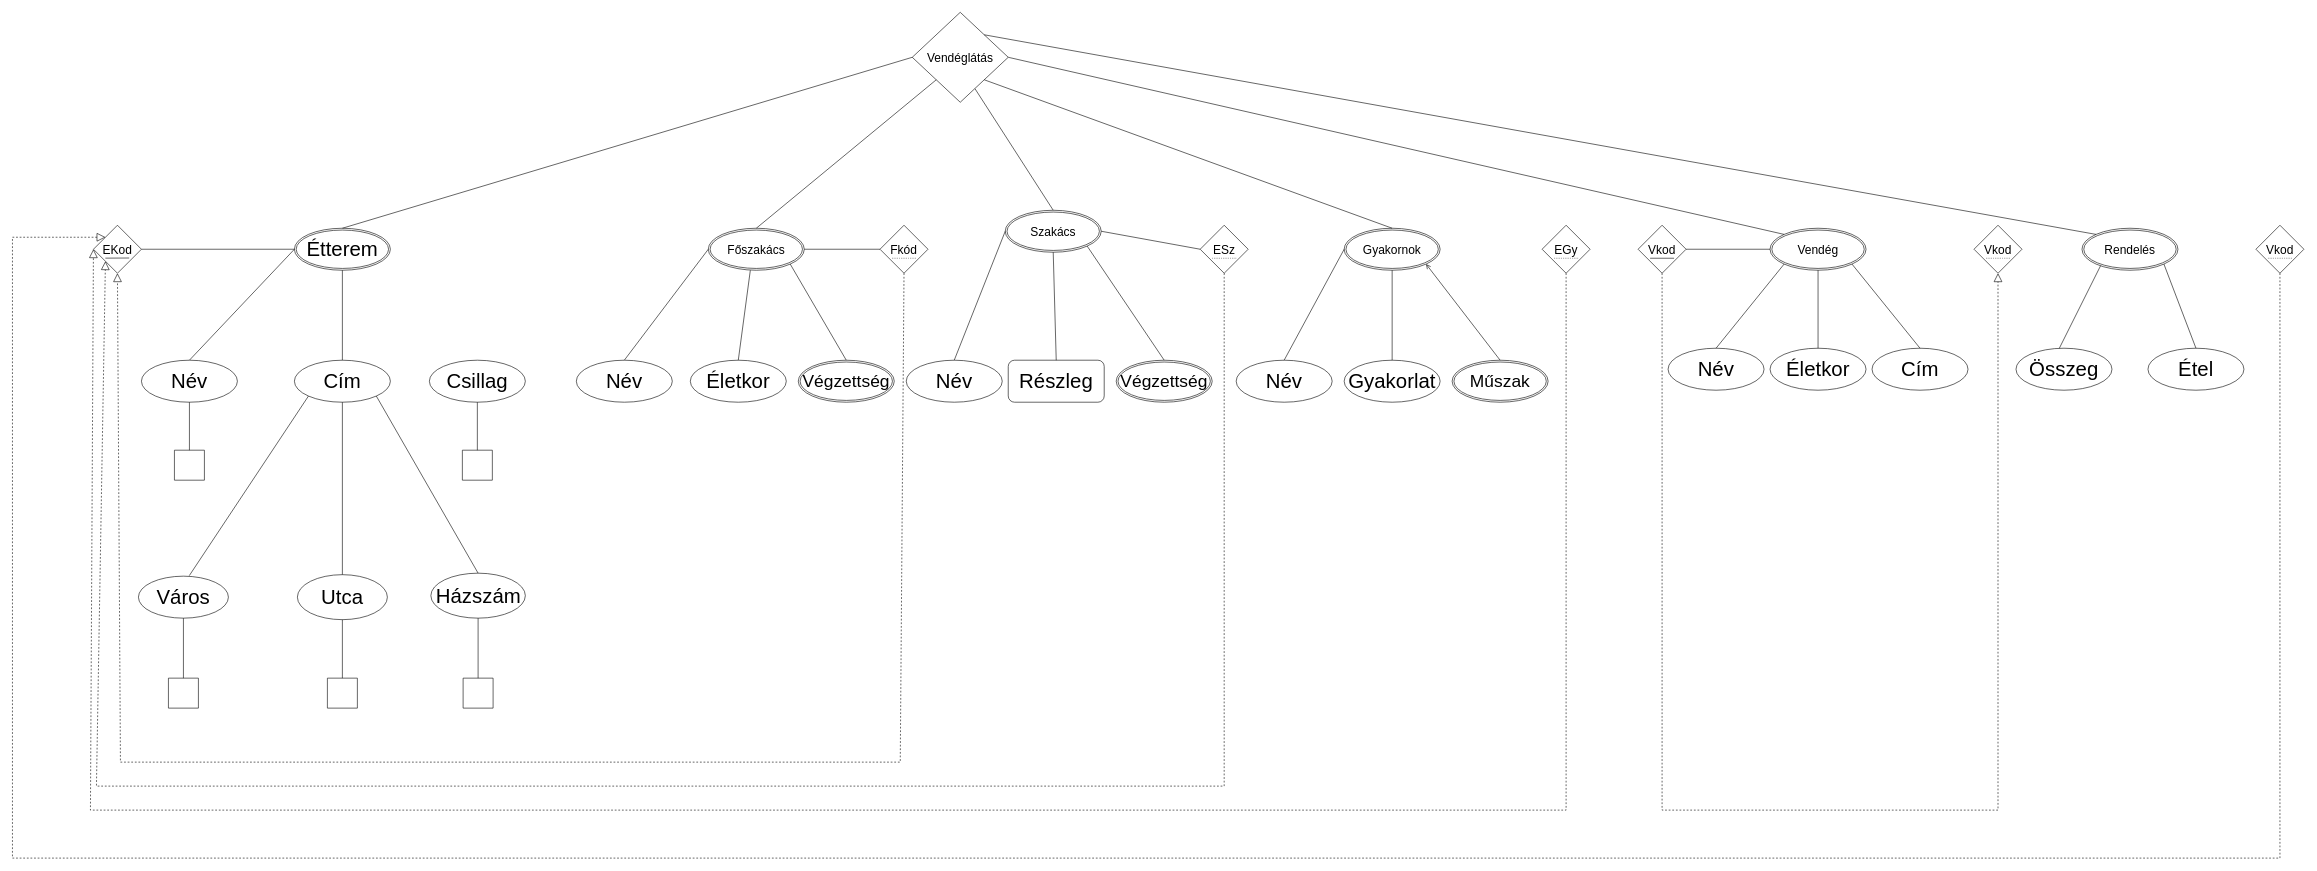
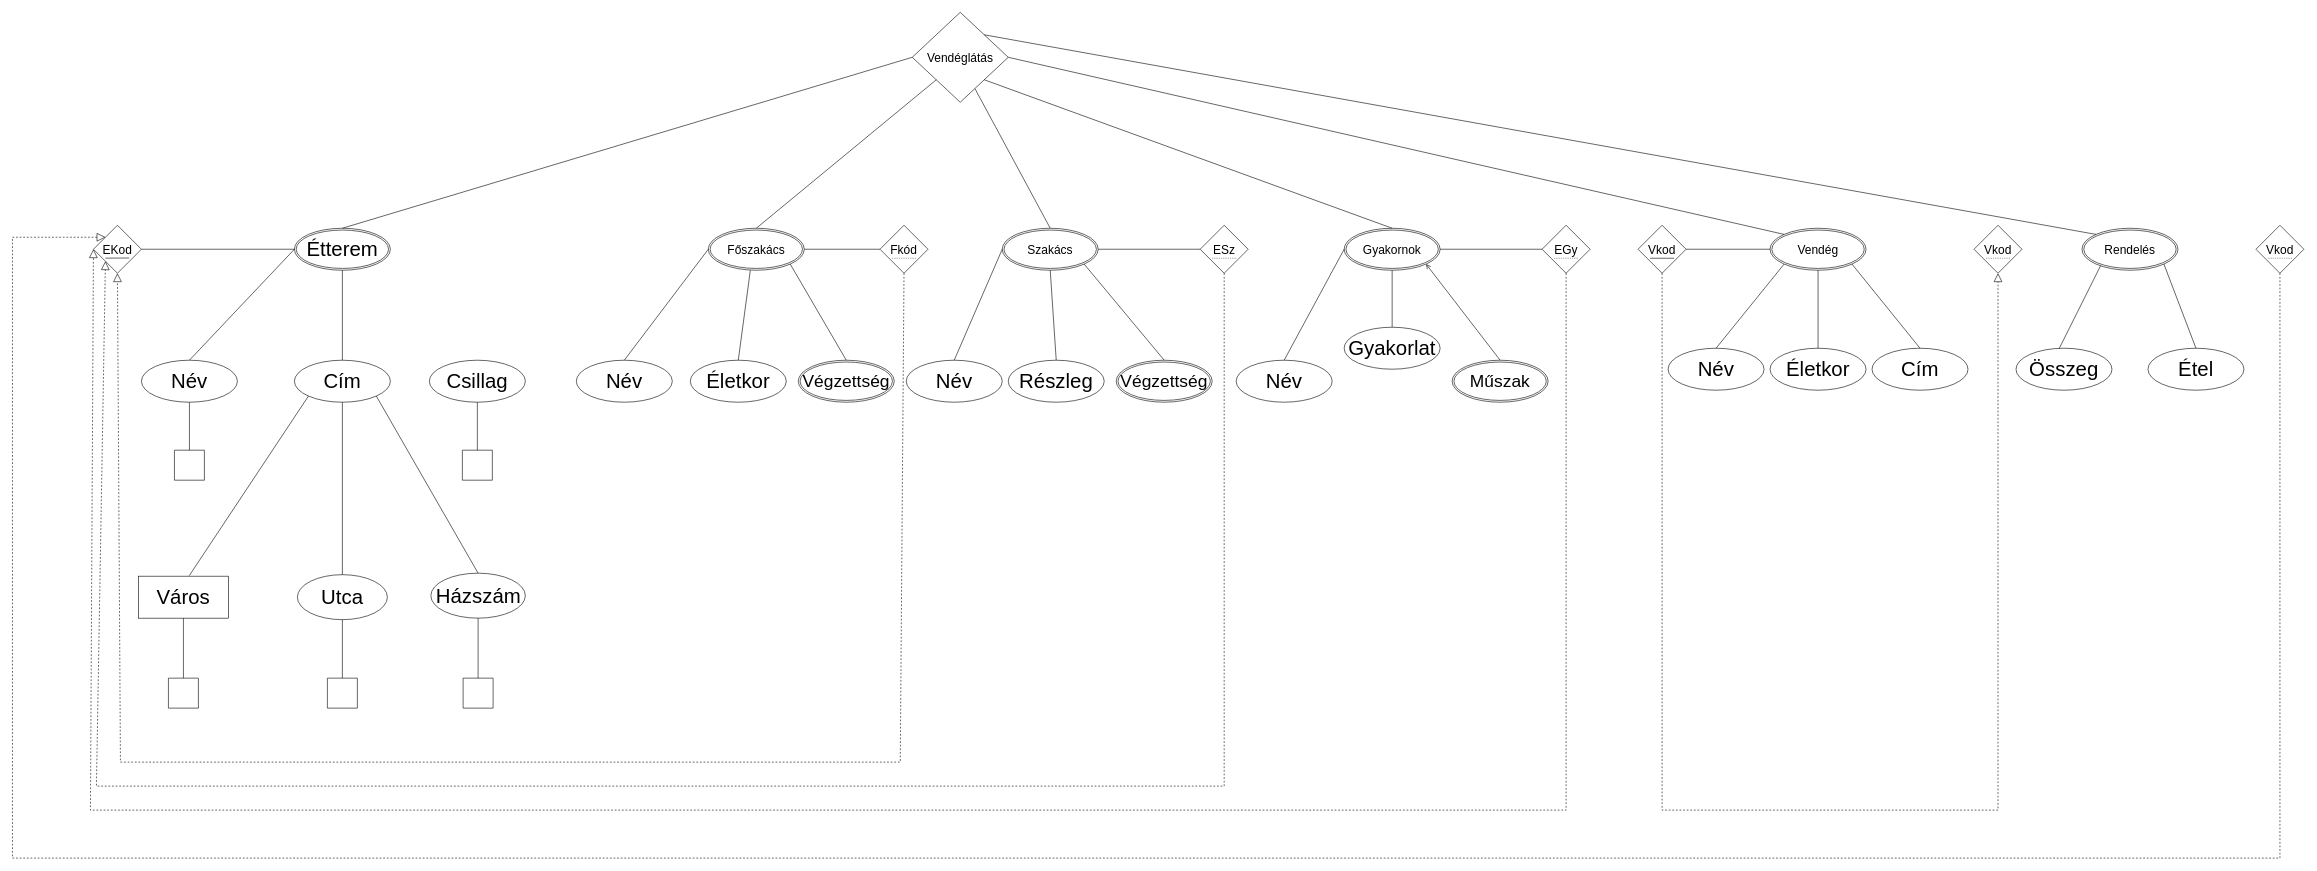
- <mxCell id="32" value="Szakács" style="ellipse;shape=doubleEllipse;margin=3;whiteSpace=wrap;html=1;align=center;fontSize=20;" vertex="1" parent="1"><mxGeometry x="1675" y="350" width="160" height="70" as="geometry" /></mxCell>
+ <mxCell id="32" value="Szakács" style="ellipse;shape=doubleEllipse;margin=3;whiteSpace=wrap;html=1;align=center;fontSize=20;" vertex="1" parent="1"><mxGeometry x="1670" y="380" width="160" height="70" as="geometry" /></mxCell>
+ <mxCell id="43" value="" style="endArrow=none;html=1;rounded=0;fontSize=20;entryX=0;entryY=0.5;entryDx=0;entryDy=0;exitX=1;exitY=0.5;exitDx=0;exitDy=0;" edge="1" parent="1" source="40" target="42"><mxGeometry relative="1" as="geometry"><mxPoint x="2170" y="360" as="sourcePoint" /><mxPoint x="2330" y="360" as="targetPoint" /></mxGeometry></mxCell>
- <mxCell id="56" value="Részleg" style="whiteSpace=wrap;html=1;align=center;fontSize=34;rounded=1;" vertex="1" parent="1"><mxGeometry x="1680" y="600" width="160" height="70" as="geometry" /></mxCell>
+ <mxCell id="56" value="Részleg" style="ellipse;whiteSpace=wrap;html=1;align=center;fontSize=34;" vertex="1" parent="1"><mxGeometry x="1680" y="600" width="160" height="70" as="geometry" /></mxCell>
- <mxCell id="62" value="Gyakorlat" style="ellipse;whiteSpace=wrap;html=1;align=center;fontSize=34;" vertex="1" parent="1"><mxGeometry x="2240" y="600" width="160" height="70" as="geometry" /></mxCell>
+ <mxCell id="62" value="Gyakorlat" style="ellipse;whiteSpace=wrap;html=1;align=center;fontSize=34;" vertex="1" parent="1"><mxGeometry x="2240" y="545" width="160" height="70" as="geometry" /></mxCell>
- <mxCell id="13" value="Város" style="ellipse;whiteSpace=wrap;html=1;align=center;fontSize=34;" vertex="1" parent="1"><mxGeometry x="230" y="960" width="150" height="70" as="geometry" /></mxCell>
+ <mxCell id="13" value="Város" style="whiteSpace=wrap;html=1;align=center;fontSize=34;rounded=0;" vertex="1" parent="1"><mxGeometry x="230" y="960" width="150" height="70" as="geometry" /></mxCell>
